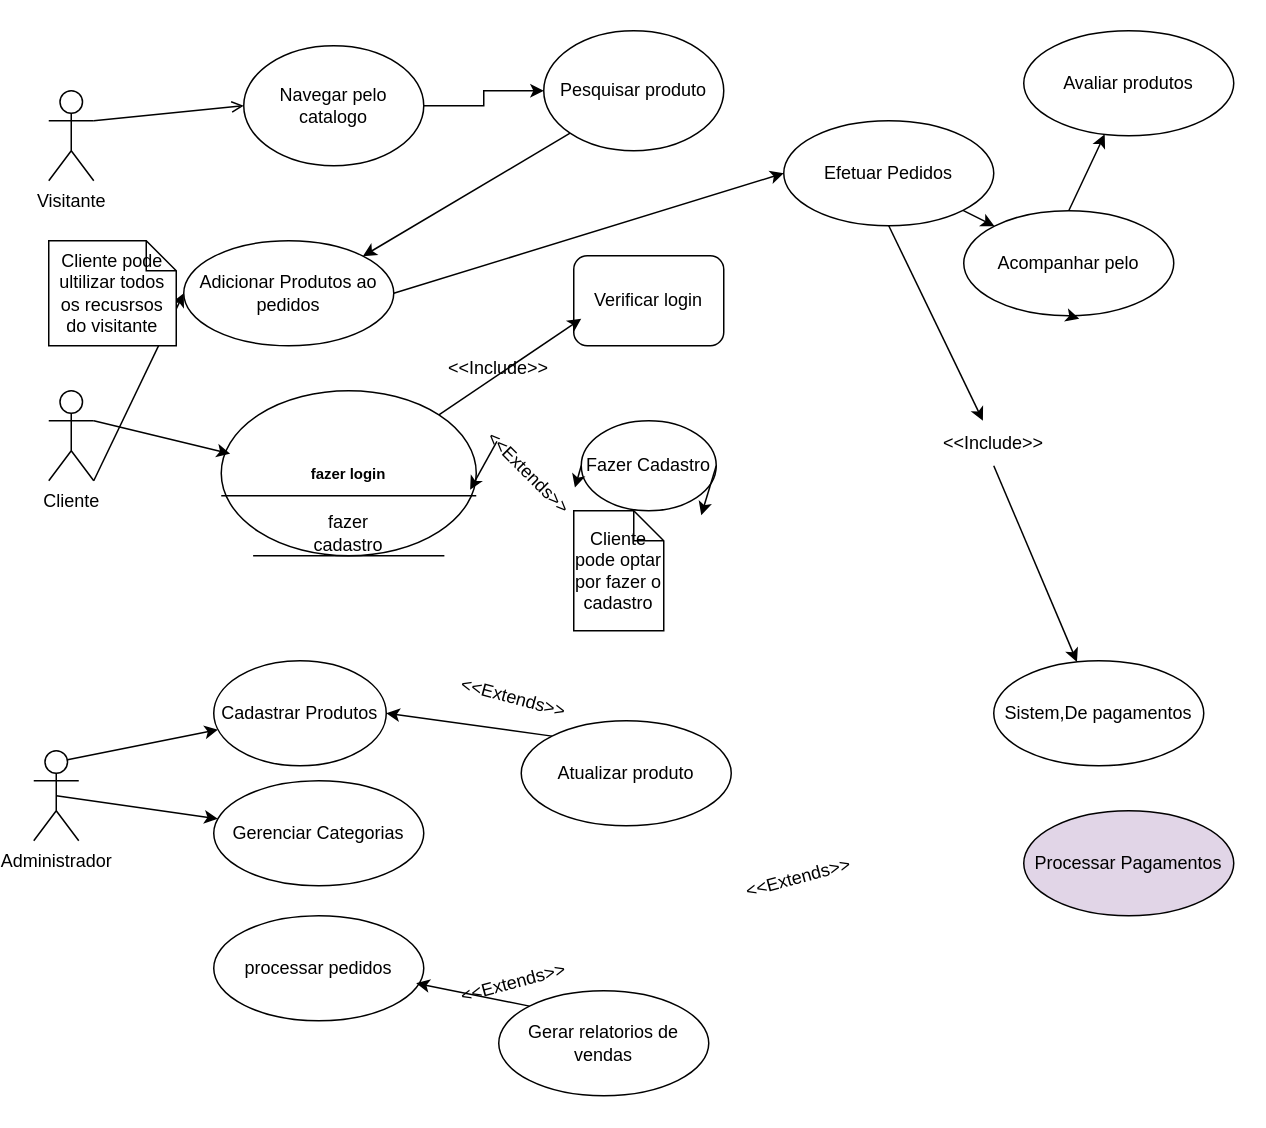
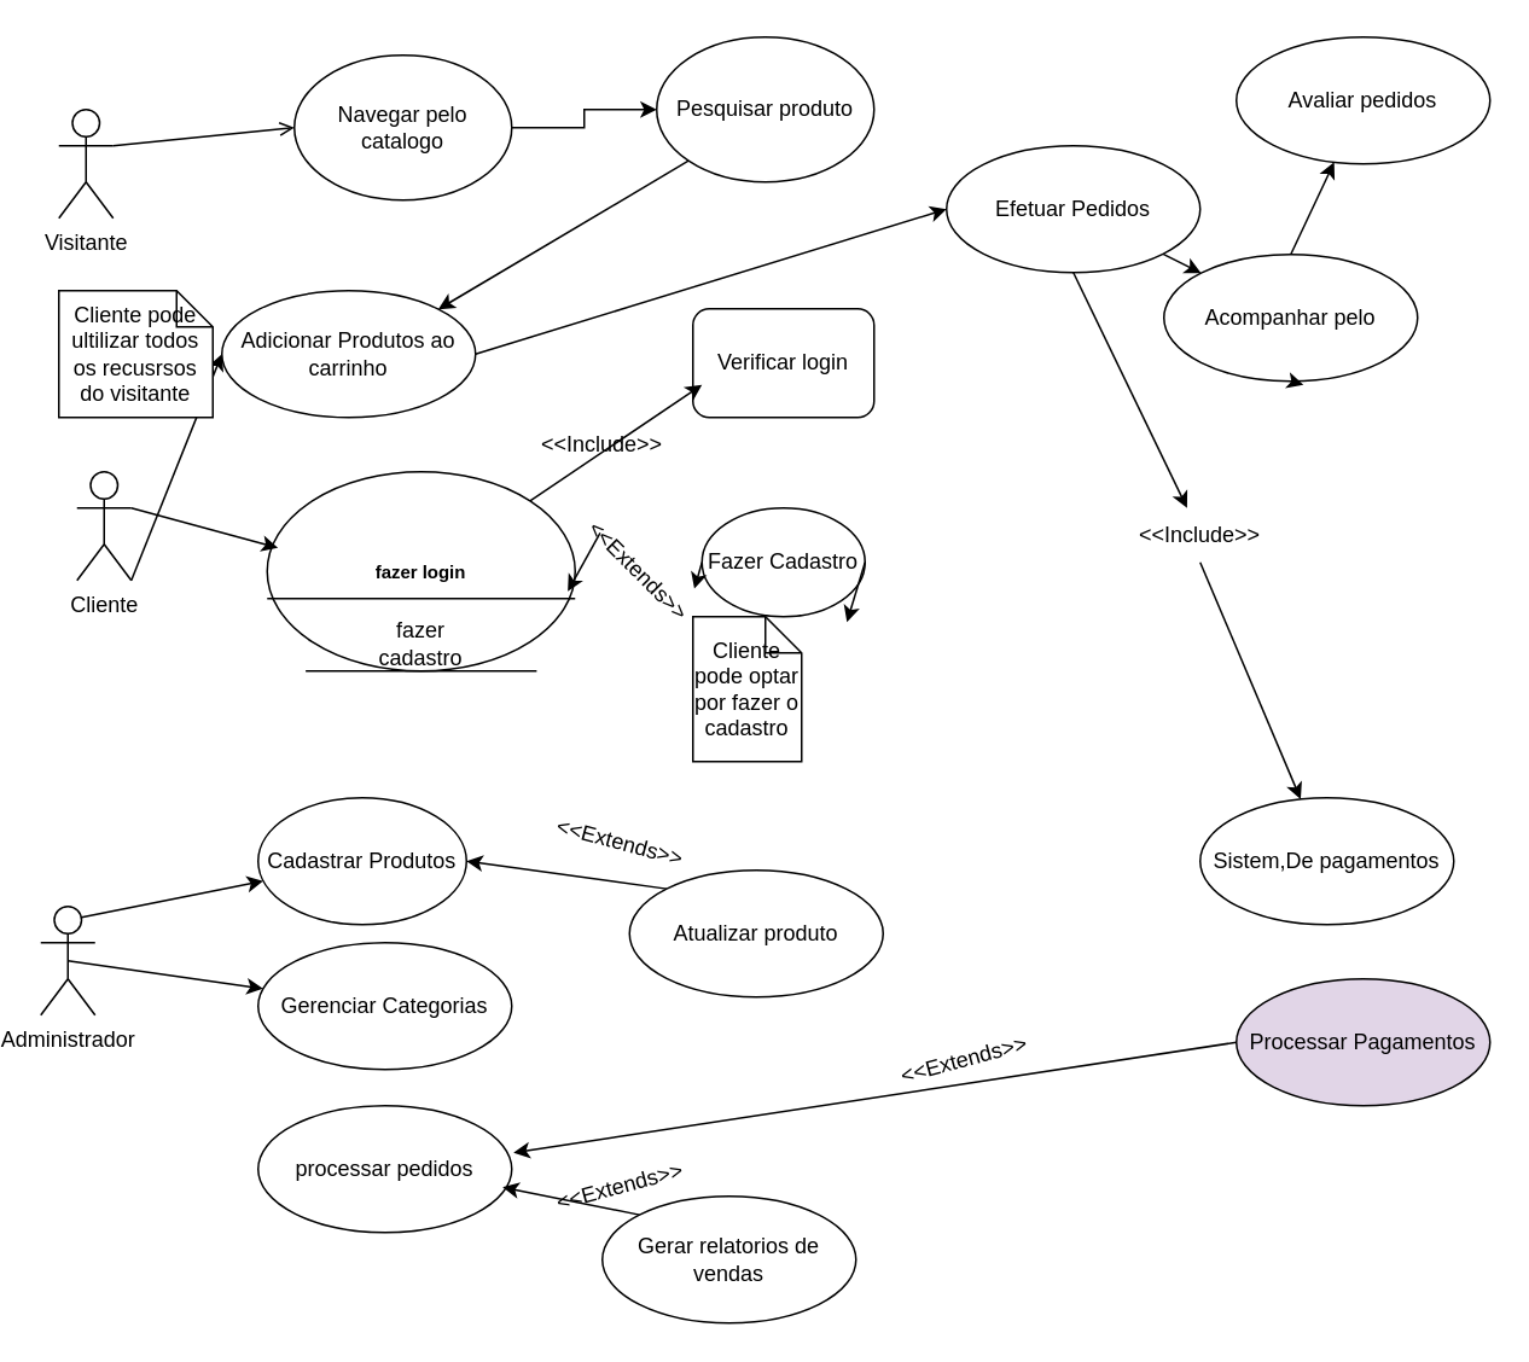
- <mxCell id="29" value="Avaliar produtos" style="ellipse;whiteSpace=wrap;html=1;" vertex="1" parent="1"><mxGeometry x="680" y="20" width="140" height="70" as="geometry" /></mxCell>
+ <mxCell id="29" value="Avaliar pedidos" style="ellipse;whiteSpace=wrap;html=1;" vertex="1" parent="1"><mxGeometry x="680" y="20" width="140" height="70" as="geometry" /></mxCell>
- <mxCell id="15" value="Adicionar Produtos ao pedidos" style="ellipse;whiteSpace=wrap;html=1;" vertex="1" parent="1"><mxGeometry x="120" y="160" width="140" height="70" as="geometry" /></mxCell>
+ <mxCell id="15" value="Adicionar Produtos ao carrinho" style="ellipse;whiteSpace=wrap;html=1;" vertex="1" parent="1"><mxGeometry x="120" y="160" width="140" height="70" as="geometry" /></mxCell>
- <mxCell id="3" value="Cliente" style="shape=umlActor;verticalLabelPosition=bottom;verticalAlign=top;html=1;" vertex="1" parent="1"><mxGeometry x="30" y="260" width="30" height="60" as="geometry" /></mxCell>
+ <mxCell id="3" value="Cliente" style="shape=umlActor;verticalLabelPosition=bottom;verticalAlign=top;html=1;" vertex="1" parent="1"><mxGeometry x="40" y="260" width="30" height="60" as="geometry" /></mxCell>
+ <mxCell id="45" style="edgeStyle=none;rounded=0;orthogonalLoop=1;jettySize=auto;html=1;exitX=0;exitY=0.5;exitDx=0;exitDy=0;entryX=1.007;entryY=0.371;entryDx=0;entryDy=0;entryPerimeter=0;" edge="1" parent="1" source="37" target="40"><mxGeometry relative="1" as="geometry" /></mxCell>
